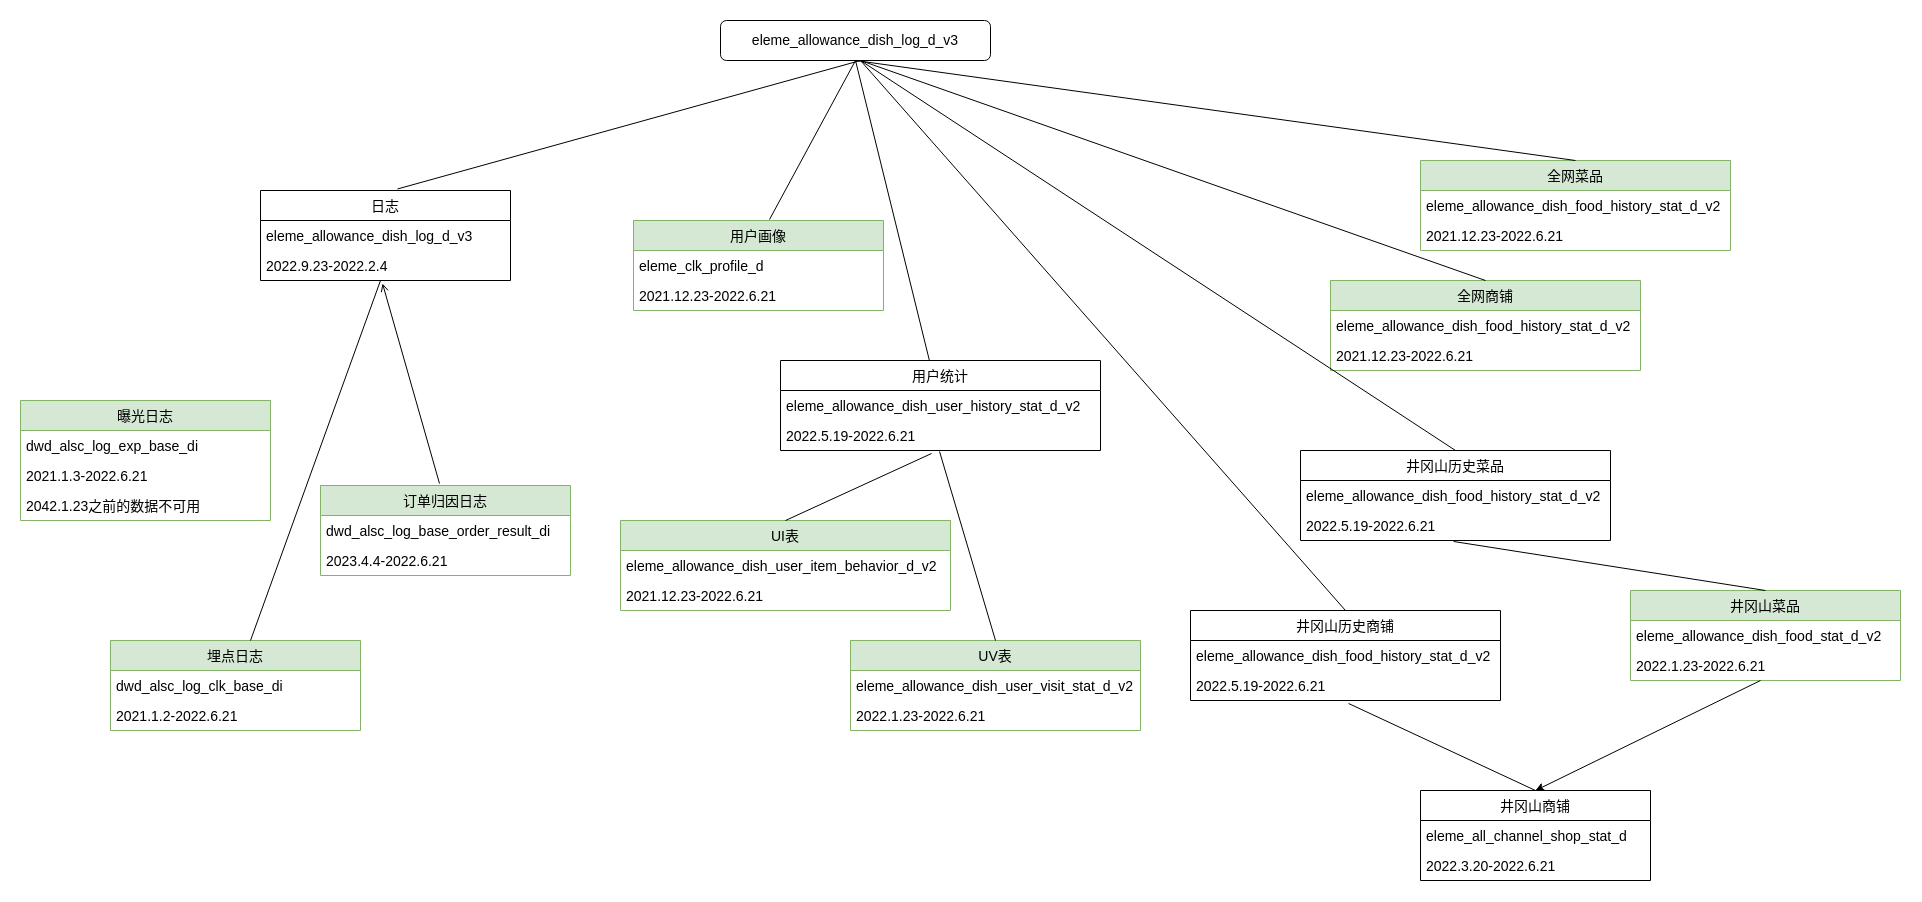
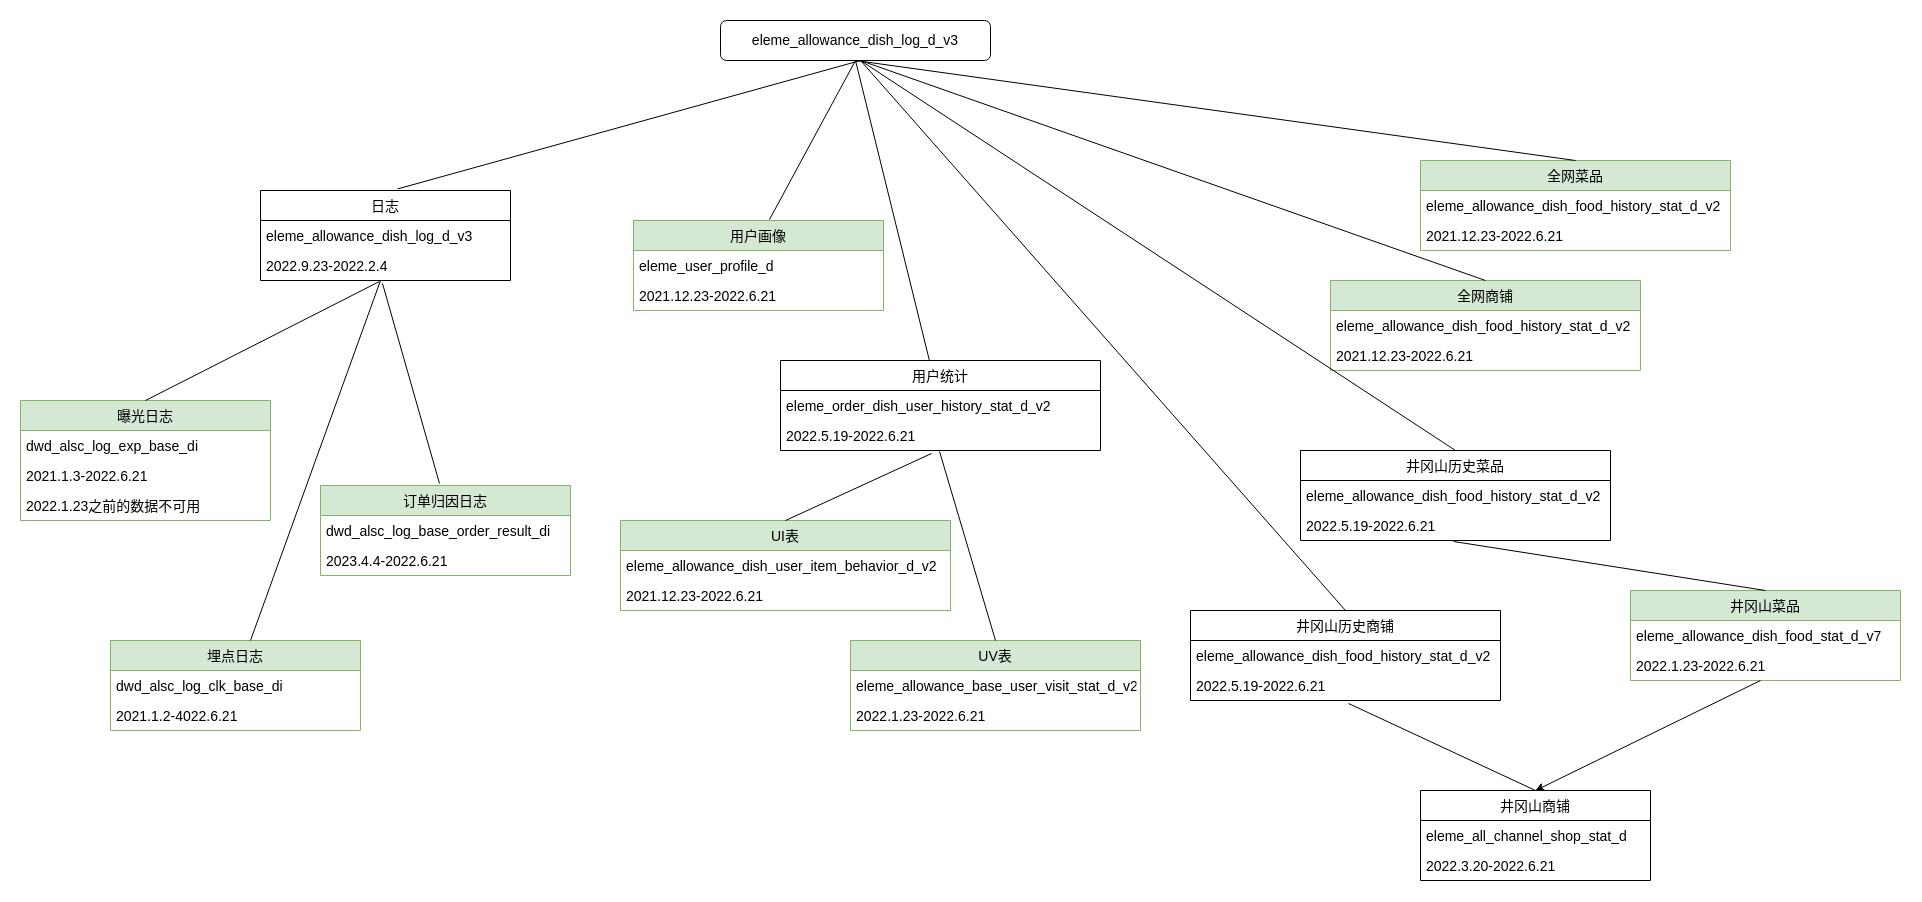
- <mxCell id="25" value="eleme_clk_profile_d" style="text;strokeColor=none;fillColor=none;align=left;verticalAlign=middle;spacingLeft=4;spacingRight=4;overflow=hidden;points=[[0,0.5],[1,0.5]];portConstraint=eastwest;rotatable=0;fontSize=14;" vertex="1" parent="24"><mxGeometry y="30" width="250" height="30" as="geometry" /></mxCell>
+ <mxCell id="25" value="eleme_user_profile_d" style="text;strokeColor=none;fillColor=none;align=left;verticalAlign=middle;spacingLeft=4;spacingRight=4;overflow=hidden;points=[[0,0.5],[1,0.5]];portConstraint=eastwest;rotatable=0;fontSize=14;" vertex="1" parent="24"><mxGeometry y="30" width="250" height="30" as="geometry" /></mxCell>
- <mxCell id="22" value="" style="endArrow=open;html=1;rounded=0;entryX=0.488;entryY=1.1;entryDx=0;entryDy=0;entryPerimeter=0;exitX=0.476;exitY=-0.022;exitDx=0;exitDy=0;exitPerimeter=0;" edge="1" parent="1" source="14" target="5"><mxGeometry width="50" height="50" relative="1" as="geometry"><mxPoint x="460" y="370" as="sourcePoint" /><mxPoint x="510" y="320" as="targetPoint" /></mxGeometry></mxCell>
+ <mxCell id="22" value="" style="endArrow=none;html=1;rounded=0;entryX=0.488;entryY=1.1;entryDx=0;entryDy=0;entryPerimeter=0;exitX=0.476;exitY=-0.022;exitDx=0;exitDy=0;exitPerimeter=0;" edge="1" parent="1" source="14" target="5"><mxGeometry width="50" height="50" relative="1" as="geometry"><mxPoint x="460" y="370" as="sourcePoint" /><mxPoint x="510" y="320" as="targetPoint" /></mxGeometry></mxCell>
+ <mxCell id="20" value="" style="endArrow=none;html=1;rounded=0;entryX=0.476;entryY=1.033;entryDx=0;entryDy=0;entryPerimeter=0;exitX=0.5;exitY=0;exitDx=0;exitDy=0;" edge="1" parent="1" source="10" target="5"><mxGeometry width="50" height="50" relative="1" as="geometry"><mxPoint x="390" y="360" as="sourcePoint" /><mxPoint x="440" y="310" as="targetPoint" /></mxGeometry></mxCell>
- <mxCell id="28" value="eleme_allowance_dish_user_history_stat_d_v2" style="text;strokeColor=none;fillColor=none;align=left;verticalAlign=middle;spacingLeft=4;spacingRight=4;overflow=hidden;points=[[0,0.5],[1,0.5]];portConstraint=eastwest;rotatable=0;fontSize=14;" vertex="1" parent="27"><mxGeometry y="30" width="320" height="30" as="geometry" /></mxCell>
+ <mxCell id="28" value="eleme_order_dish_user_history_stat_d_v2" style="text;strokeColor=none;fillColor=none;align=left;verticalAlign=middle;spacingLeft=4;spacingRight=4;overflow=hidden;points=[[0,0.5],[1,0.5]];portConstraint=eastwest;rotatable=0;fontSize=14;" vertex="1" parent="27"><mxGeometry y="30" width="320" height="30" as="geometry" /></mxCell>
- <mxCell id="13" value="2042.1.23之前的数据不可用" style="text;strokeColor=none;fillColor=none;align=left;verticalAlign=middle;spacingLeft=4;spacingRight=4;overflow=hidden;points=[[0,0.5],[1,0.5]];portConstraint=eastwest;rotatable=0;fontSize=14;" vertex="1" parent="10"><mxGeometry y="90" width="250" height="30" as="geometry" /></mxCell>
+ <mxCell id="13" value="2022.1.23之前的数据不可用" style="text;strokeColor=none;fillColor=none;align=left;verticalAlign=middle;spacingLeft=4;spacingRight=4;overflow=hidden;points=[[0,0.5],[1,0.5]];portConstraint=eastwest;rotatable=0;fontSize=14;" vertex="1" parent="10"><mxGeometry y="90" width="250" height="30" as="geometry" /></mxCell>
- <mxCell id="53" value="eleme_allowance_dish_food_stat_d_v2" style="text;strokeColor=none;fillColor=none;align=left;verticalAlign=middle;spacingLeft=4;spacingRight=4;overflow=hidden;points=[[0,0.5],[1,0.5]];portConstraint=eastwest;rotatable=0;fontSize=14;" vertex="1" parent="52"><mxGeometry y="30" width="270" height="30" as="geometry" /></mxCell>
+ <mxCell id="53" value="eleme_allowance_dish_food_stat_d_v7" style="text;strokeColor=none;fillColor=none;align=left;verticalAlign=middle;spacingLeft=4;spacingRight=4;overflow=hidden;points=[[0,0.5],[1,0.5]];portConstraint=eastwest;rotatable=0;fontSize=14;" vertex="1" parent="52"><mxGeometry y="30" width="270" height="30" as="geometry" /></mxCell>
- <mxCell id="35" value="eleme_allowance_dish_user_visit_stat_d_v2" style="text;strokeColor=none;fillColor=none;align=left;verticalAlign=middle;spacingLeft=4;spacingRight=4;overflow=hidden;points=[[0,0.5],[1,0.5]];portConstraint=eastwest;rotatable=0;fontSize=14;" vertex="1" parent="34"><mxGeometry y="30" width="290" height="30" as="geometry" /></mxCell>
+ <mxCell id="35" value="eleme_allowance_base_user_visit_stat_d_v2" style="text;strokeColor=none;fillColor=none;align=left;verticalAlign=middle;spacingLeft=4;spacingRight=4;overflow=hidden;points=[[0,0.5],[1,0.5]];portConstraint=eastwest;rotatable=0;fontSize=14;" vertex="1" parent="34"><mxGeometry y="30" width="290" height="30" as="geometry" /></mxCell>
- <mxCell id="19" value="2021.1.2-2022.6.21" style="text;strokeColor=none;fillColor=none;align=left;verticalAlign=middle;spacingLeft=4;spacingRight=4;overflow=hidden;points=[[0,0.5],[1,0.5]];portConstraint=eastwest;rotatable=0;fontSize=14;" vertex="1" parent="17"><mxGeometry y="60" width="250" height="30" as="geometry" /></mxCell>
+ <mxCell id="19" value="2021.1.2-4022.6.21" style="text;strokeColor=none;fillColor=none;align=left;verticalAlign=middle;spacingLeft=4;spacingRight=4;overflow=hidden;points=[[0,0.5],[1,0.5]];portConstraint=eastwest;rotatable=0;fontSize=14;" vertex="1" parent="17"><mxGeometry y="60" width="250" height="30" as="geometry" /></mxCell>
